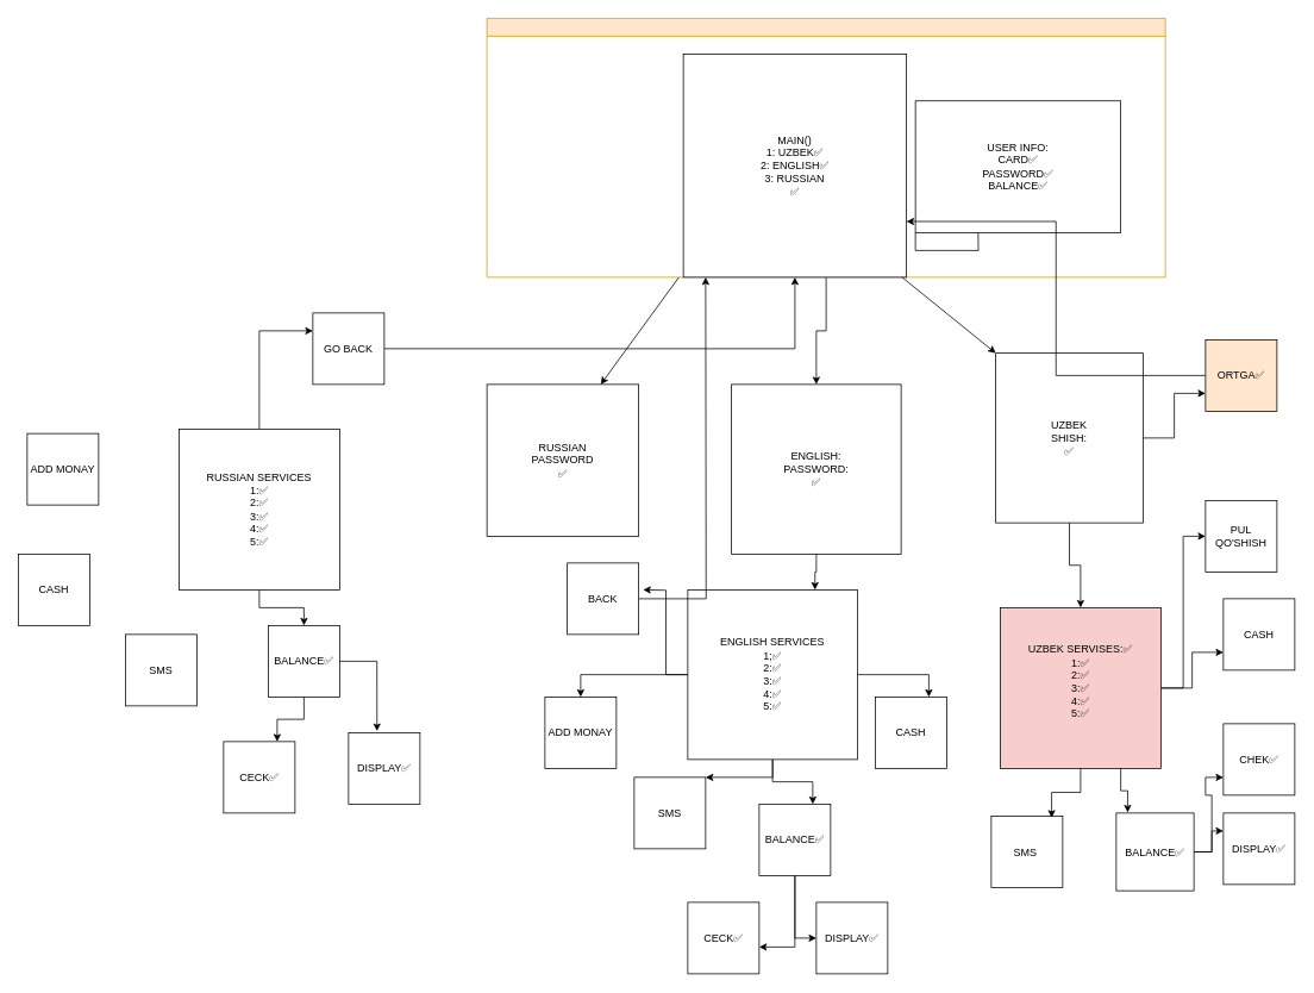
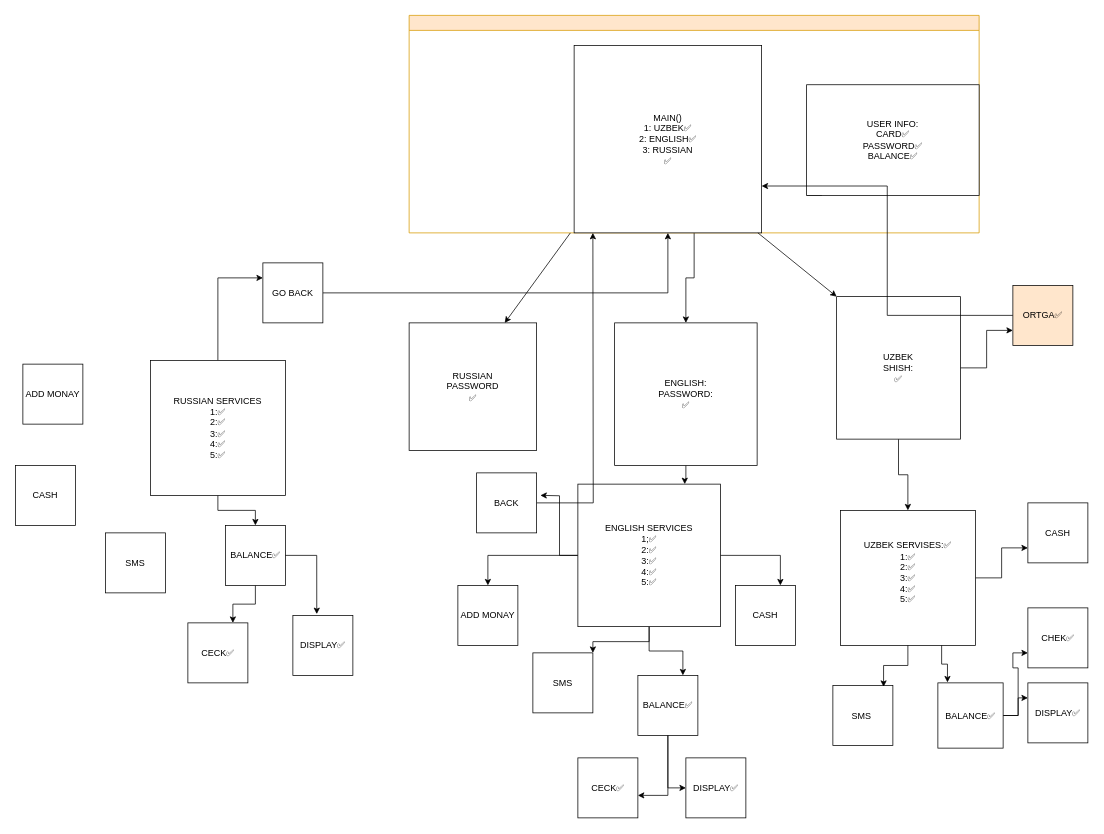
- <mxCell id="6" value="USER INFO:&lt;br&gt;CARD✅&lt;br&gt;PASSWORD✅&lt;br&gt;BALANCE✅" style="rounded=1;whiteSpace=wrap;html=1;arcSize=0;" parent="3" vertex="1"><mxGeometry x="480" y="92.5" width="230" height="147.5" as="geometry" /></mxCell>
+ <mxCell id="6" value="USER INFO:&lt;br&gt;CARD✅&lt;br&gt;PASSWORD✅&lt;br&gt;BALANCE✅" style="rounded=1;whiteSpace=wrap;html=1;arcSize=0;" parent="3" vertex="1"><mxGeometry x="530" y="92.5" width="230" height="147.5" as="geometry" /></mxCell>
- <mxCell id="13" style="edgeStyle=orthogonalEdgeStyle;rounded=0;orthogonalLoop=1;jettySize=auto;html=1;entryX=0;entryY=0.5;entryDx=0;entryDy=0;" edge="1" parent="1" source="15" target="23"><mxGeometry relative="1" as="geometry" /></mxCell>
- <mxCell id="23" value="PUL QO'SHISH" style="whiteSpace=wrap;html=1;aspect=fixed;" vertex="1" parent="1"><mxGeometry x="1350" y="560" width="80" height="80" as="geometry" /></mxCell>
- <mxCell id="29" value="ENGLISH SERVICES&lt;br&gt;1;✅&lt;br&gt;2:✅&lt;br&gt;3:✅&lt;br&gt;4:✅&lt;br&gt;5:✅" style="whiteSpace=wrap;html=1;aspect=fixed;" vertex="1" parent="1"><mxGeometry x="770" y="660" width="190" height="190" as="geometry" /></mxCell>
+ <mxCell id="29" value="ENGLISH SERVICES&lt;br&gt;1;✅&lt;br&gt;2:✅&lt;br&gt;3:✅&lt;br&gt;4:✅&lt;br&gt;5:✅" style="whiteSpace=wrap;html=1;aspect=fixed;" vertex="1" parent="1"><mxGeometry x="770" y="645" width="190" height="190" as="geometry" /></mxCell>
- <mxCell id="15" value="UZBEK SERVISES:✅&lt;br&gt;1:✅ &lt;br&gt;2:✅&lt;br&gt;3:✅&lt;br&gt;4:✅&lt;br&gt;5:✅&lt;br&gt;&lt;div&gt;&lt;br&gt;&lt;/div&gt;" style="whiteSpace=wrap;html=1;aspect=fixed;fillColor=#f8cecc;" parent="1" vertex="1"><mxGeometry x="1120" y="680" width="180" height="180" as="geometry" /></mxCell>
+ <mxCell id="15" value="UZBEK SERVISES:✅&lt;br&gt;1:✅ &lt;br&gt;2:✅&lt;br&gt;3:✅&lt;br&gt;4:✅&lt;br&gt;5:✅&lt;br&gt;&lt;div&gt;&lt;br&gt;&lt;/div&gt;" style="whiteSpace=wrap;html=1;aspect=fixed;" parent="1" vertex="1"><mxGeometry x="1120" y="680" width="180" height="180" as="geometry" /></mxCell>
